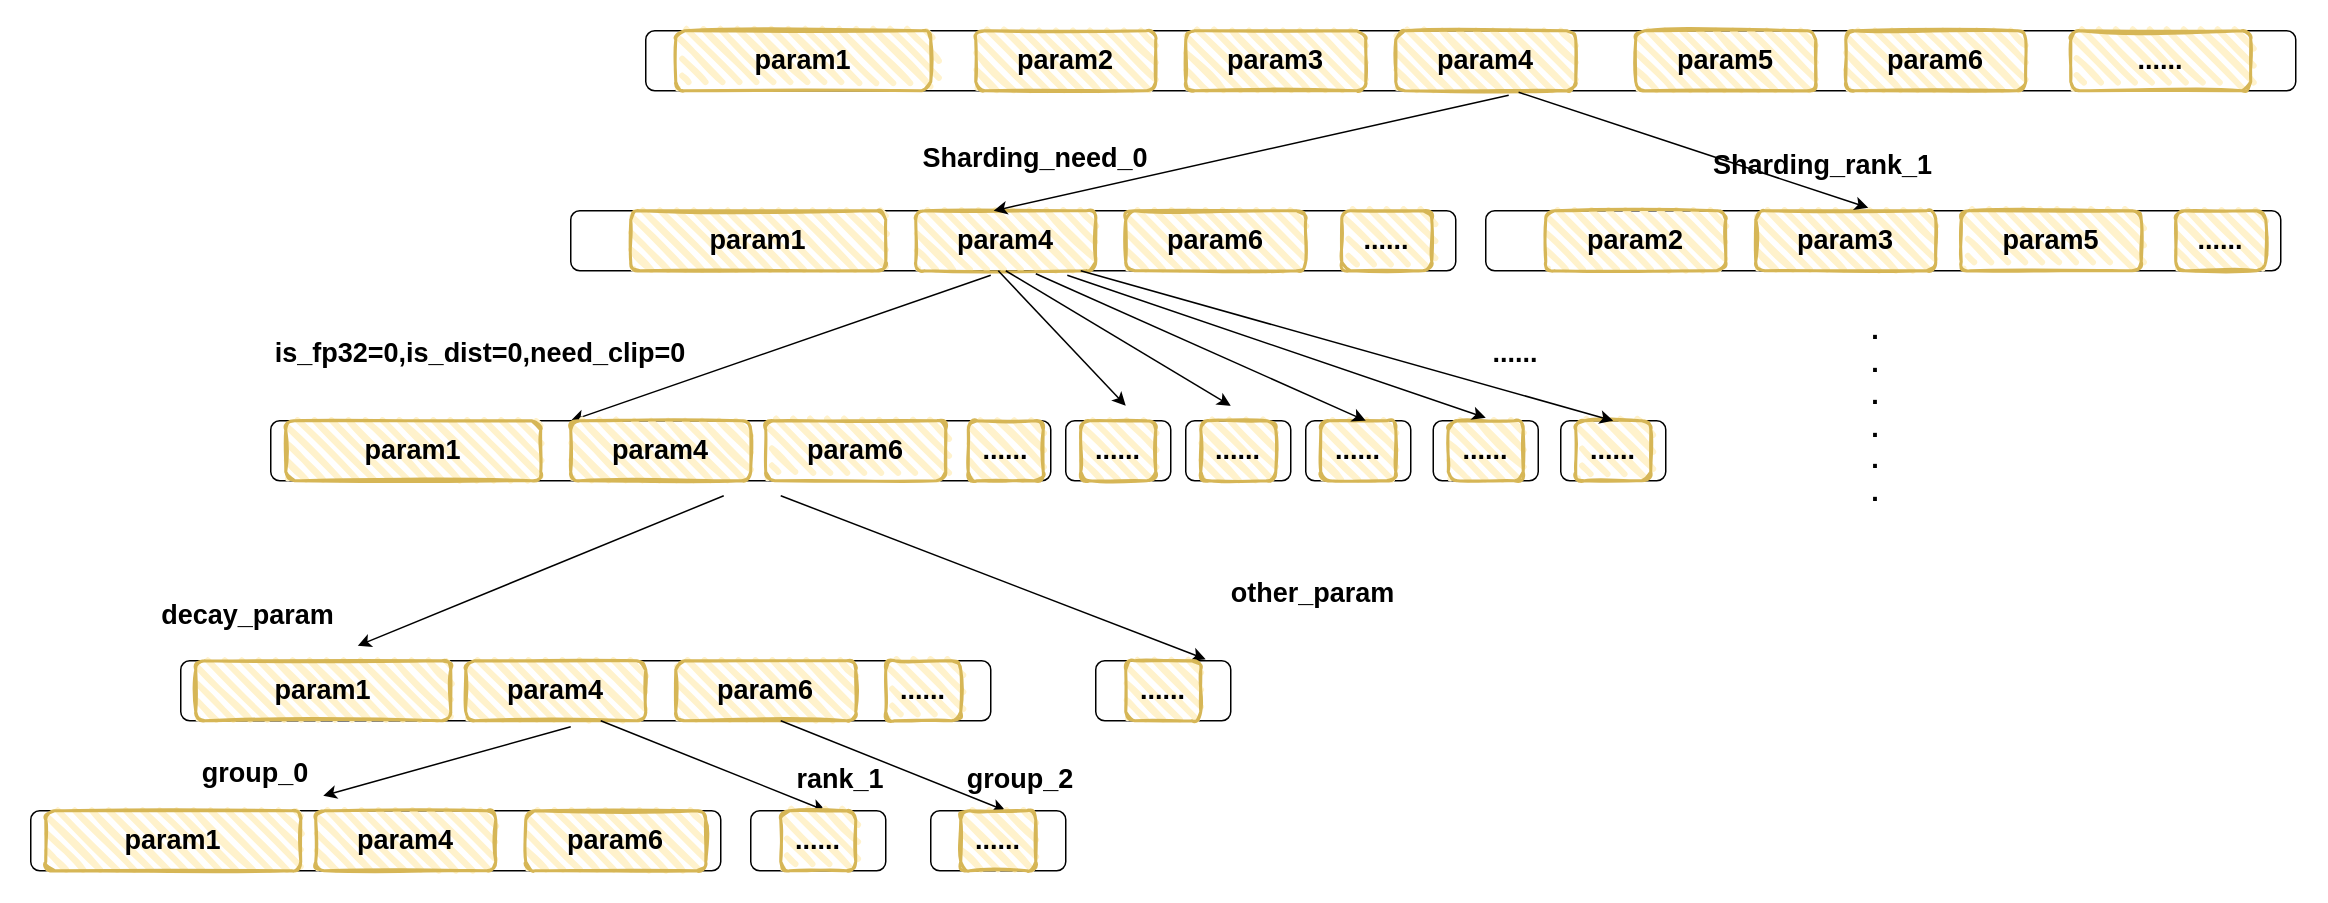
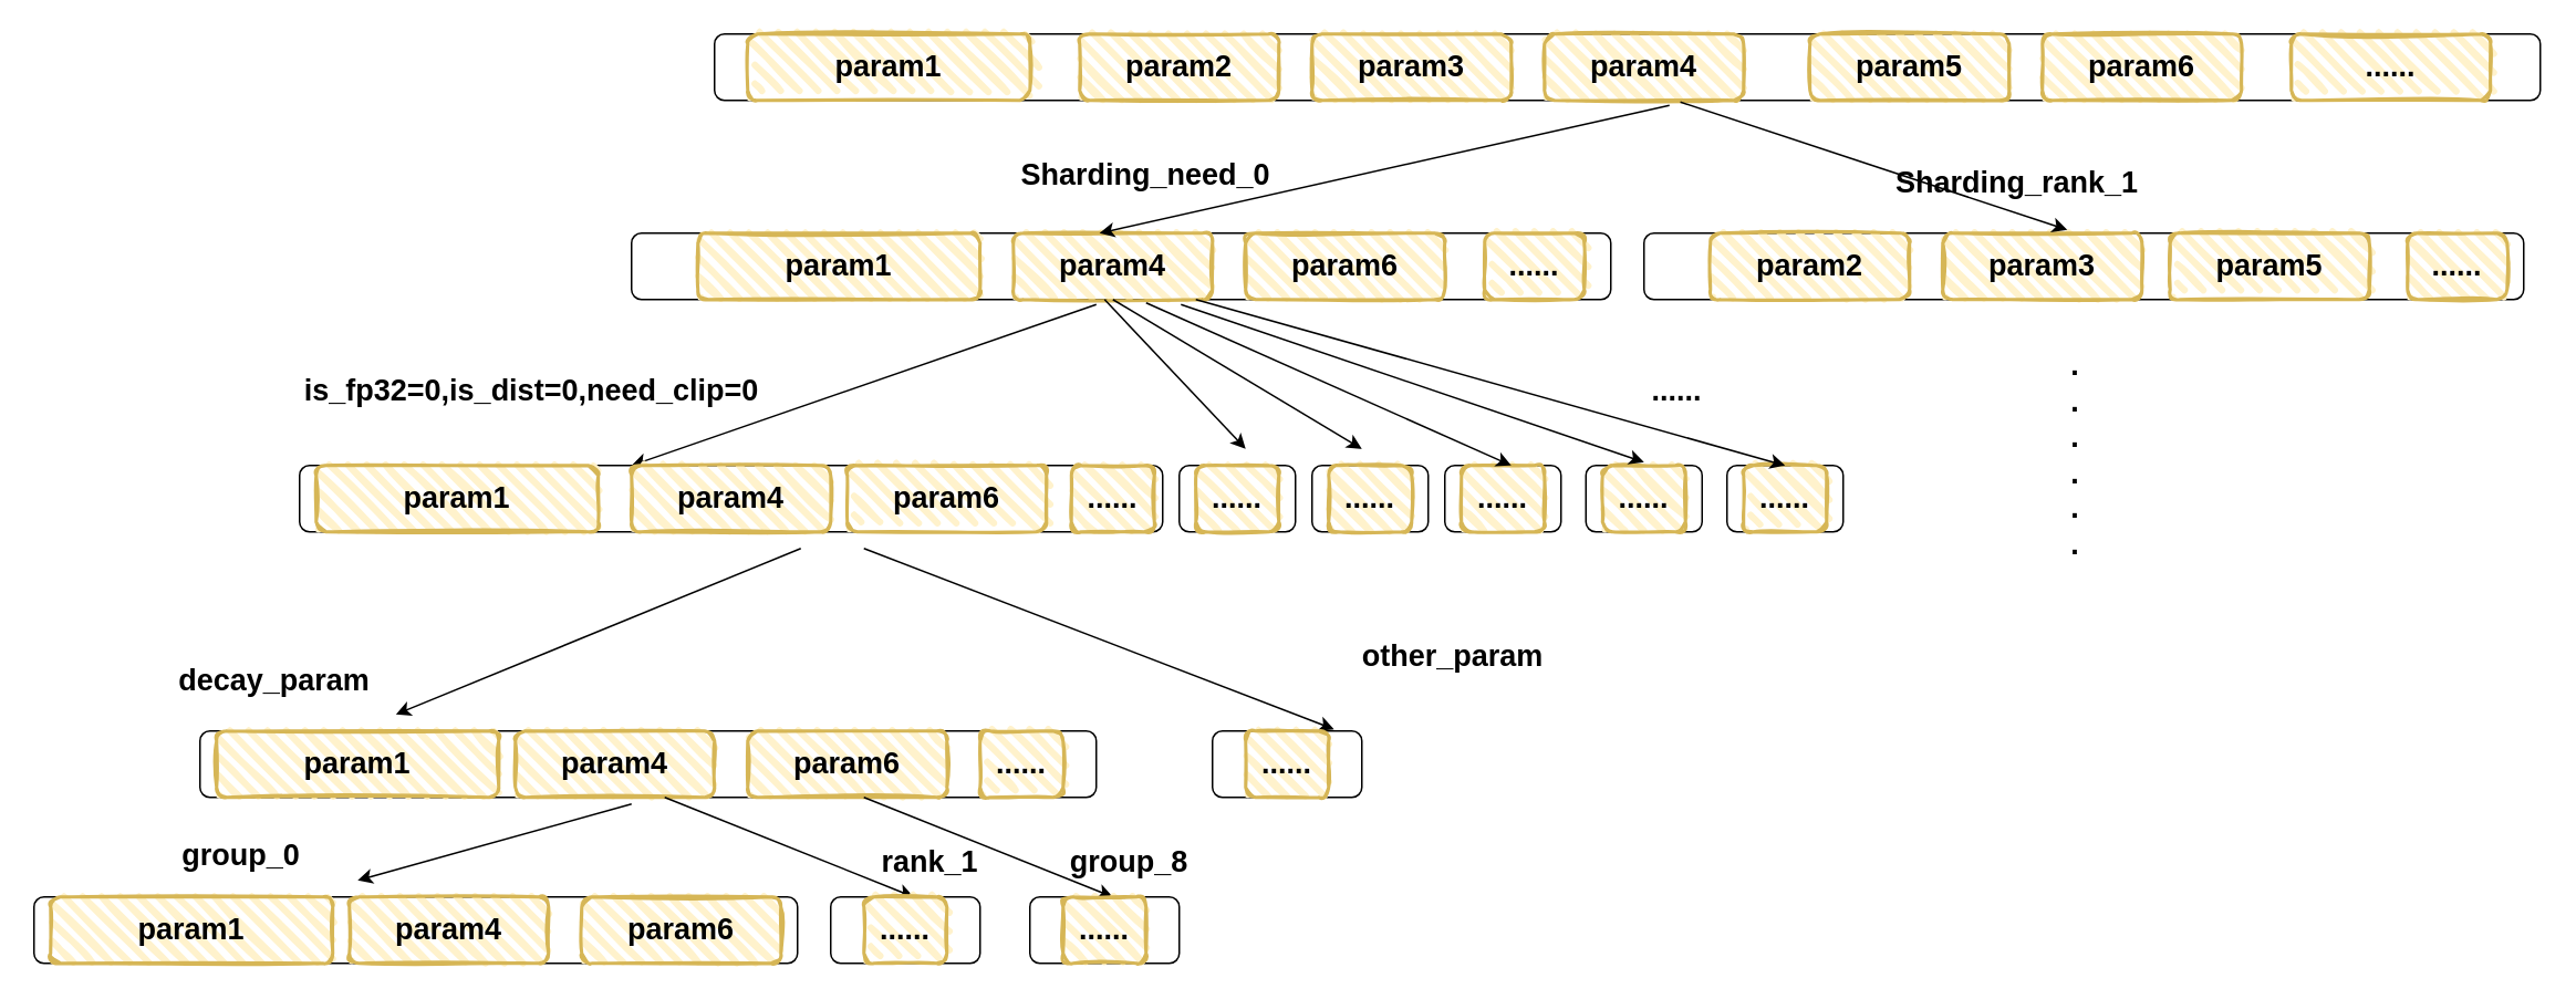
- <mxCell id="64" value="&lt;font style=&quot;font-size: 18px;&quot;&gt;&lt;b&gt;group_0&lt;/b&gt;&lt;/font&gt;" style="text;html=1;whiteSpace=wrap;strokeColor=none;fillColor=none;align=center;verticalAlign=middle;rounded=0;" vertex="1" parent="1"><mxGeometry x="140" y="500" width="60" height="30" as="geometry" /></mxCell>
+ <mxCell id="64" value="&lt;font style=&quot;font-size: 18px;&quot;&gt;&lt;b&gt;group_0&lt;/b&gt;&lt;/font&gt;" style="text;html=1;whiteSpace=wrap;strokeColor=none;fillColor=none;align=center;verticalAlign=middle;rounded=0;" vertex="1" parent="1"><mxGeometry x="115" y="500" width="60" height="30" as="geometry" /></mxCell>
- <mxCell id="72" value="&lt;font style=&quot;font-size: 18px;&quot;&gt;&lt;b&gt;group_2&lt;/b&gt;&lt;/font&gt;" style="text;html=1;whiteSpace=wrap;strokeColor=none;fillColor=none;align=center;verticalAlign=middle;rounded=0;" vertex="1" parent="1"><mxGeometry x="650" y="504" width="60" height="30" as="geometry" /></mxCell>
+ <mxCell id="72" value="&lt;font style=&quot;font-size: 18px;&quot;&gt;&lt;b&gt;group_8&lt;/b&gt;&lt;/font&gt;" style="text;html=1;whiteSpace=wrap;strokeColor=none;fillColor=none;align=center;verticalAlign=middle;rounded=0;" vertex="1" parent="1"><mxGeometry x="650" y="504" width="60" height="30" as="geometry" /></mxCell>
